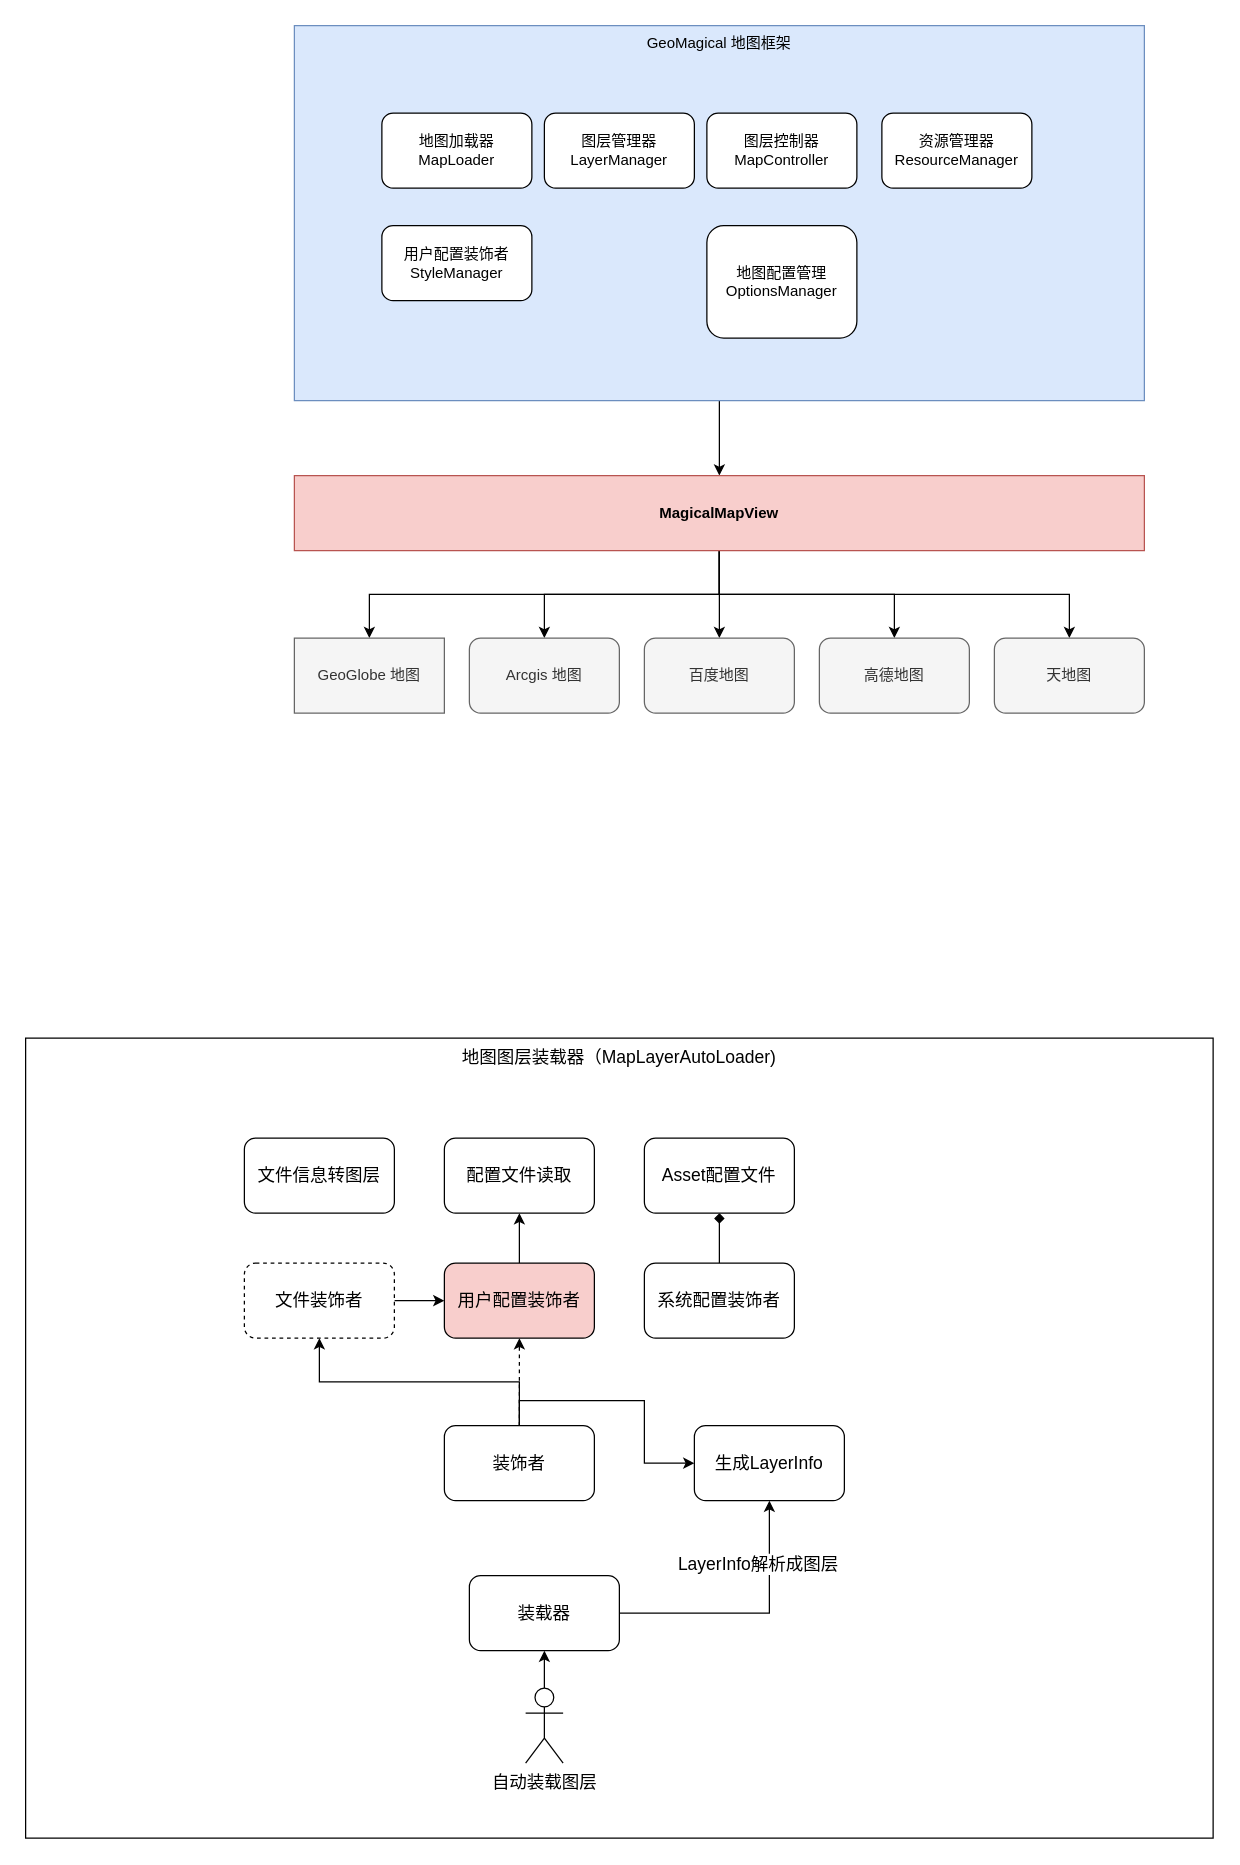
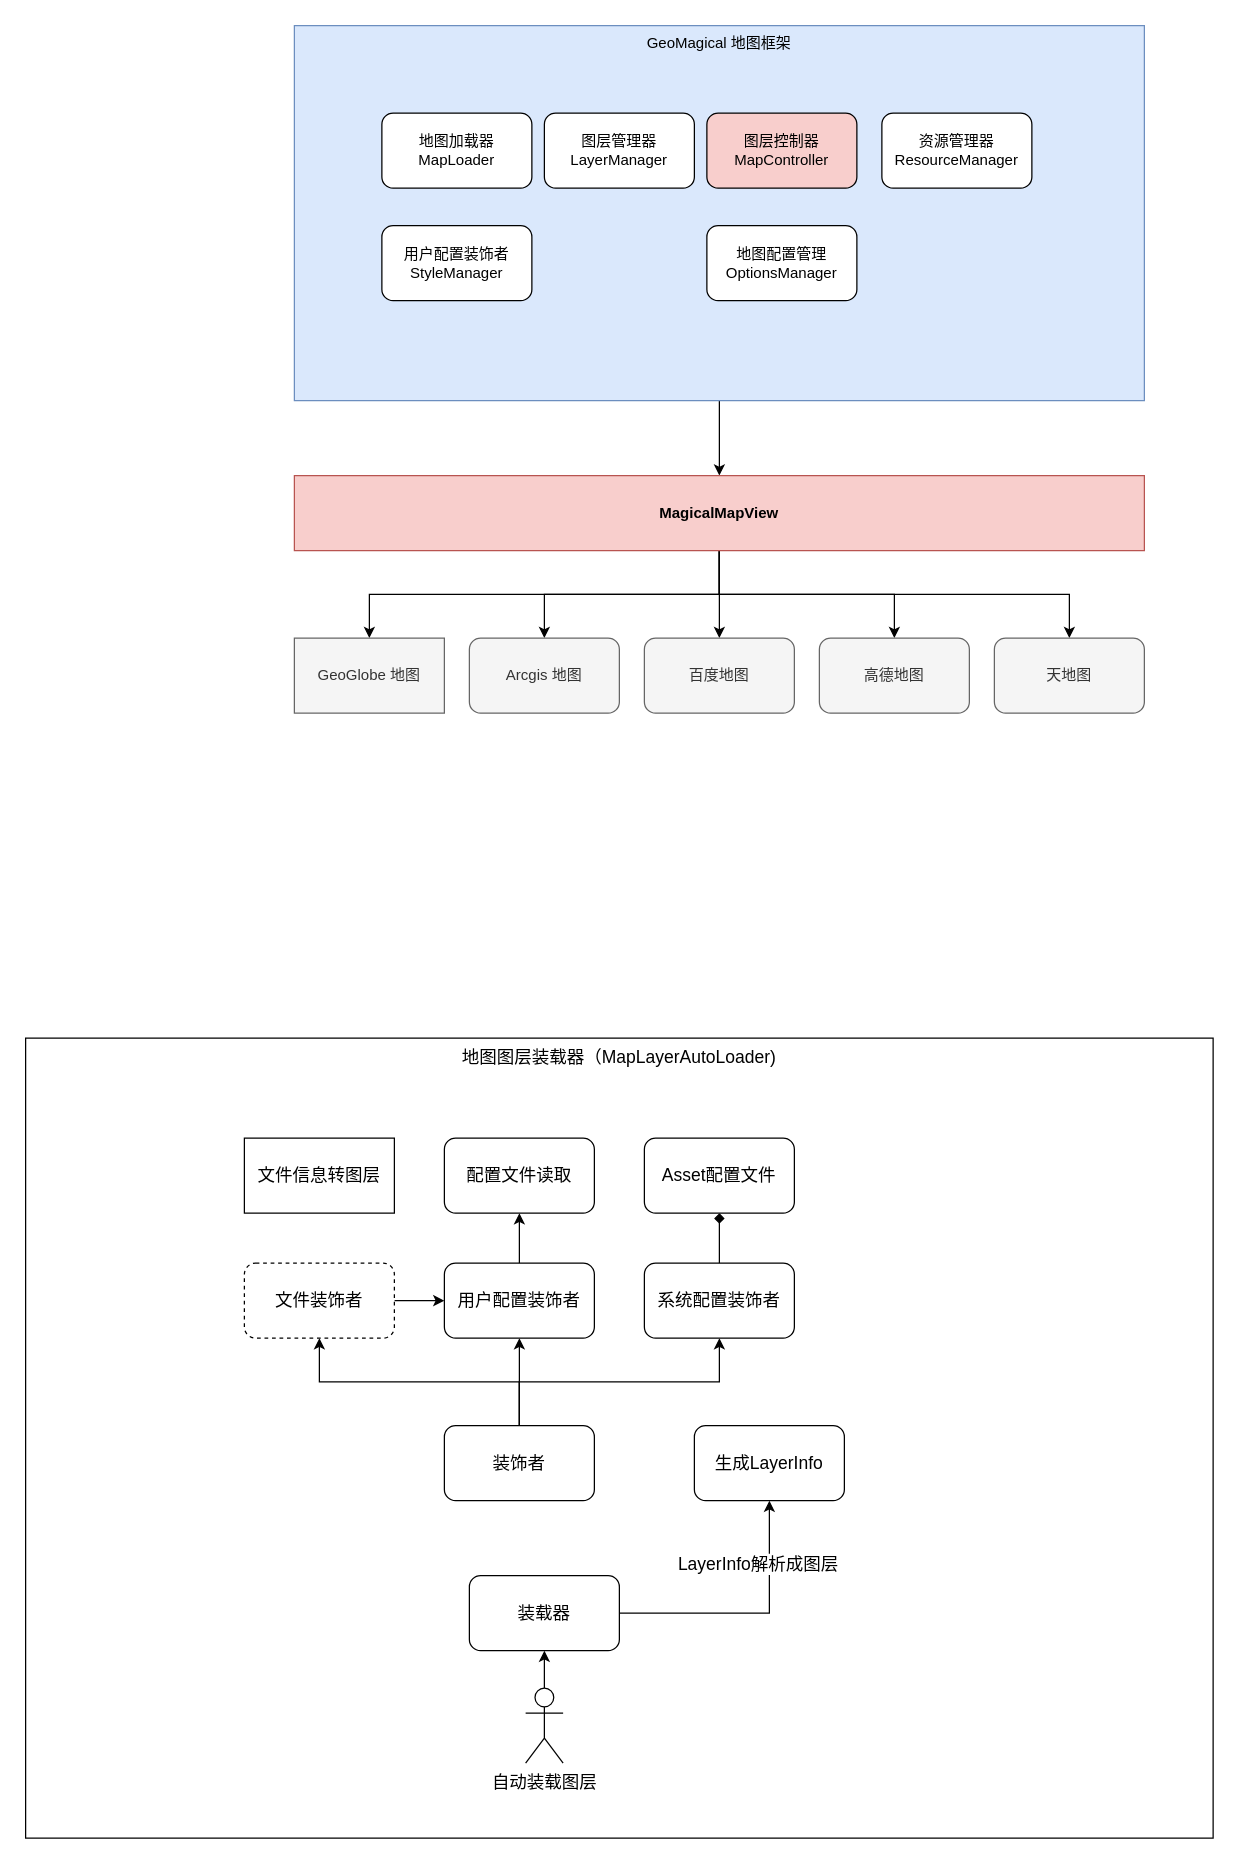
- <mxCell id="17" value="图层控制器&lt;br&gt;MapController" style="rounded=1;whiteSpace=wrap;html=1;verticalAlign=middle;" parent="1" vertex="1"><mxGeometry x="565" y="90" width="120" height="60" as="geometry" /></mxCell>
+ <mxCell id="17" value="图层控制器&lt;br&gt;MapController" style="rounded=1;whiteSpace=wrap;html=1;verticalAlign=middle;fillColor=#f8cecc;" parent="1" vertex="1"><mxGeometry x="565" y="90" width="120" height="60" as="geometry" /></mxCell>
- <mxCell id="20" value="地图配置管理&lt;br&gt;OptionsManager" style="rounded=1;whiteSpace=wrap;html=1;verticalAlign=middle;" parent="1" vertex="1"><mxGeometry x="565" y="180" width="120" height="90" as="geometry" /></mxCell>
+ <mxCell id="20" value="地图配置管理&lt;br&gt;OptionsManager" style="rounded=1;whiteSpace=wrap;html=1;verticalAlign=middle;" parent="1" vertex="1"><mxGeometry x="565" y="180" width="120" height="60" as="geometry" /></mxCell>
- <mxCell id="35" value="文件信息转图层" style="rounded=1;whiteSpace=wrap;html=1;fontSize=14;" vertex="1" parent="1"><mxGeometry x="195" y="910" width="120" height="60" as="geometry" /></mxCell>
+ <mxCell id="35" value="文件信息转图层" style="whiteSpace=wrap;html=1;fontSize=14;rounded=0;" vertex="1" parent="1"><mxGeometry x="195" y="910" width="120" height="60" as="geometry" /></mxCell>
- <mxCell id="34" value="用户配置装饰者" style="rounded=1;whiteSpace=wrap;html=1;fontSize=14;fillColor=#f8cecc;" vertex="1" parent="1"><mxGeometry x="355" y="1010" width="120" height="60" as="geometry" /></mxCell>
+ <mxCell id="34" value="用户配置装饰者" style="rounded=1;whiteSpace=wrap;html=1;fontSize=14;" vertex="1" parent="1"><mxGeometry x="355" y="1010" width="120" height="60" as="geometry" /></mxCell>
- <mxCell id="28" style="edgeStyle=orthogonalEdgeStyle;rounded=0;orthogonalLoop=1;jettySize=auto;html=1;entryX=0.5;entryY=1;entryDx=0;entryDy=0;fontSize=14;dashed=1;" edge="1" parent="1" source="30" target="34"><mxGeometry relative="1" as="geometry" /></mxCell>
+ <mxCell id="28" style="edgeStyle=orthogonalEdgeStyle;rounded=0;orthogonalLoop=1;jettySize=auto;html=1;entryX=0.5;entryY=1;entryDx=0;entryDy=0;fontSize=14;" edge="1" parent="1" source="30" target="34"><mxGeometry relative="1" as="geometry" /></mxCell>
- <mxCell id="29" style="edgeStyle=orthogonalEdgeStyle;rounded=0;orthogonalLoop=1;jettySize=auto;html=1;fontSize=14;exitX=0.5;exitY=0;exitDx=0;exitDy=0;" edge="1" parent="1" source="30" target="40"><mxGeometry relative="1" as="geometry" /></mxCell>
+ <mxCell id="29" style="edgeStyle=orthogonalEdgeStyle;rounded=0;orthogonalLoop=1;jettySize=auto;html=1;fontSize=14;exitX=0.5;exitY=0;exitDx=0;exitDy=0;" edge="1" parent="1" source="30" target="37"><mxGeometry relative="1" as="geometry" /></mxCell>
